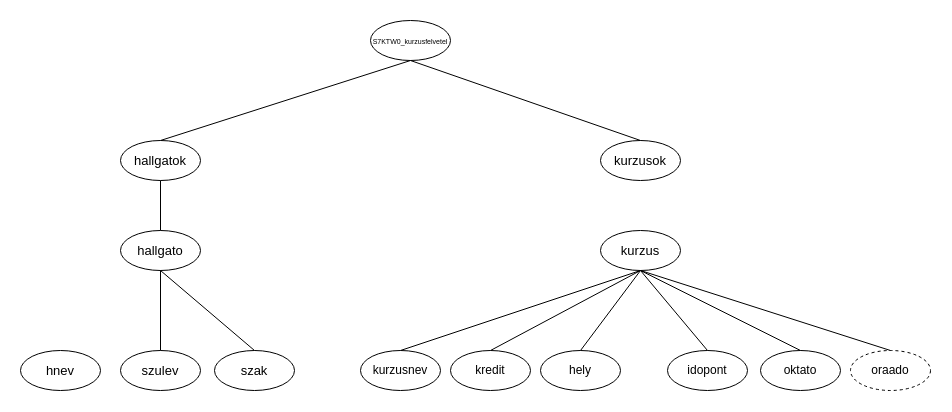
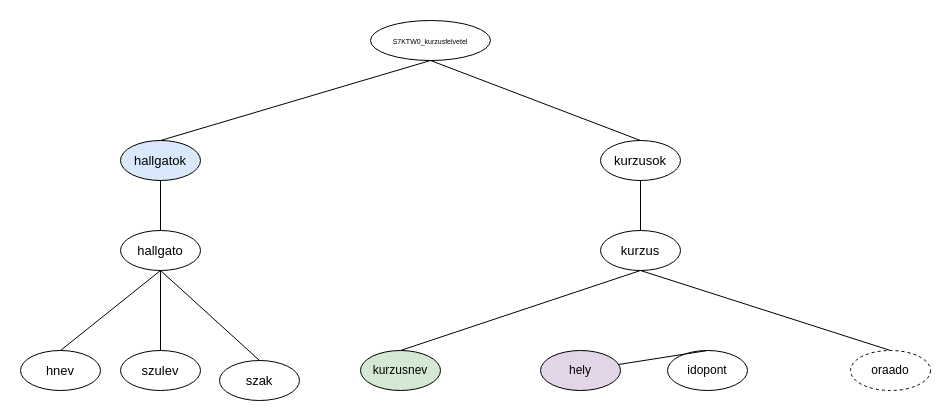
- <mxCell id="2" value="&lt;font style=&quot;font-size: 7px;&quot;&gt;S7KTW0_kurzusfelvetel&lt;/font&gt;" style="ellipse;whiteSpace=wrap;html=1;" vertex="1" parent="1"><mxGeometry x="370" y="20" width="80" height="40" as="geometry" /></mxCell>
+ <mxCell id="2" value="&lt;font style=&quot;font-size: 7px;&quot;&gt;S7KTW0_kurzusfelvetel&lt;/font&gt;" style="ellipse;whiteSpace=wrap;html=1;" vertex="1" parent="1"><mxGeometry x="370" y="20" width="120" height="40" as="geometry" /></mxCell>
- <mxCell id="3" value="&lt;font style=&quot;font-size: 13px;&quot;&gt;hallgatok&lt;/font&gt;" style="ellipse;whiteSpace=wrap;html=1;fontSize=13;" vertex="1" parent="1"><mxGeometry x="120" y="140" width="80" height="40" as="geometry" /></mxCell>
+ <mxCell id="3" value="&lt;font style=&quot;font-size: 13px;&quot;&gt;hallgatok&lt;/font&gt;" style="ellipse;whiteSpace=wrap;html=1;fontSize=13;fillColor=#dae8fc;" vertex="1" parent="1"><mxGeometry x="120" y="140" width="80" height="40" as="geometry" /></mxCell>
+ <mxCell id="22" value="" style="endArrow=none;html=1;rounded=0;exitX=0.5;exitY=0;exitDx=0;exitDy=0;entryX=0.5;entryY=1;entryDx=0;entryDy=0;" edge="1" parent="1" source="9" target="4"><mxGeometry width="50" height="50" relative="1" as="geometry"><mxPoint x="460" y="290" as="sourcePoint" /><mxPoint x="640" y="200" as="targetPoint" /></mxGeometry></mxCell>
- <mxCell id="25" value="" style="endArrow=none;html=1;rounded=0;entryX=0.5;entryY=1;entryDx=0;entryDy=0;exitX=0.5;exitY=0;exitDx=0;exitDy=0;" edge="1" parent="1" source="10" target="9"><mxGeometry width="50" height="50" relative="1" as="geometry"><mxPoint x="460" y="290" as="sourcePoint" /><mxPoint x="510" y="240" as="targetPoint" /></mxGeometry></mxCell>
+ <mxCell id="21" value="" style="endArrow=none;html=1;rounded=0;entryX=0.5;entryY=1;entryDx=0;entryDy=0;exitX=0.5;exitY=0;exitDx=0;exitDy=0;" edge="1" parent="1" source="7" target="5"><mxGeometry width="50" height="50" relative="1" as="geometry"><mxPoint x="460" y="290" as="sourcePoint" /><mxPoint x="510" y="240" as="targetPoint" /></mxGeometry></mxCell>
- <mxCell id="24" value="" style="endArrow=none;html=1;rounded=0;entryX=0.5;entryY=1;entryDx=0;entryDy=0;exitX=0.5;exitY=0;exitDx=0;exitDy=0;" edge="1" parent="1" source="11" target="9"><mxGeometry width="50" height="50" relative="1" as="geometry"><mxPoint x="460" y="290" as="sourcePoint" /><mxPoint x="510" y="240" as="targetPoint" /></mxGeometry></mxCell>
- <mxCell id="26" value="" style="endArrow=none;html=1;rounded=0;entryX=0.5;entryY=1;entryDx=0;entryDy=0;exitX=0.5;exitY=0;exitDx=0;exitDy=0;" edge="1" parent="1" source="13" target="9"><mxGeometry width="50" height="50" relative="1" as="geometry"><mxPoint x="460" y="290" as="sourcePoint" /><mxPoint x="510" y="240" as="targetPoint" /></mxGeometry></mxCell>
+ <mxCell id="26" value="" style="endArrow=none;html=1;rounded=0;exitX=0.5;exitY=0;exitDx=0;exitDy=0;" edge="1" parent="1" source="13" target="10"><mxGeometry width="50" height="50" relative="1" as="geometry"><mxPoint x="460" y="290" as="sourcePoint" /><mxPoint x="510" y="240" as="targetPoint" /></mxGeometry></mxCell>
- <mxCell id="27" value="" style="endArrow=none;html=1;rounded=0;entryX=0.5;entryY=1;entryDx=0;entryDy=0;exitX=0.5;exitY=0;exitDx=0;exitDy=0;" edge="1" parent="1" source="14" target="9"><mxGeometry width="50" height="50" relative="1" as="geometry"><mxPoint x="460" y="290" as="sourcePoint" /><mxPoint x="510" y="240" as="targetPoint" /></mxGeometry></mxCell>
- <mxCell id="8" value="&lt;font style=&quot;font-size: 13px;&quot;&gt;szak&lt;/font&gt;" style="ellipse;whiteSpace=wrap;html=1;fontSize=13;" vertex="1" parent="1"><mxGeometry x="214" y="350" width="80" height="40" as="geometry" /></mxCell>
+ <mxCell id="8" value="&lt;font style=&quot;font-size: 13px;&quot;&gt;szak&lt;/font&gt;" style="ellipse;whiteSpace=wrap;html=1;fontSize=13;" vertex="1" parent="1"><mxGeometry x="219" y="360" width="80" height="40" as="geometry" /></mxCell>
- <mxCell id="12" value="kurzusnev" style="ellipse;whiteSpace=wrap;html=1;" vertex="1" parent="1"><mxGeometry x="360" y="350" width="80" height="40" as="geometry" /></mxCell>
+ <mxCell id="12" value="kurzusnev" style="ellipse;whiteSpace=wrap;html=1;fillColor=#d5e8d4;" vertex="1" parent="1"><mxGeometry x="360" y="350" width="80" height="40" as="geometry" /></mxCell>
- <mxCell id="11" value="kredit" style="ellipse;whiteSpace=wrap;html=1;" vertex="1" parent="1"><mxGeometry x="450" y="350" width="80" height="40" as="geometry" /></mxCell>
- <mxCell id="10" value="hely" style="ellipse;whiteSpace=wrap;html=1;" vertex="1" parent="1"><mxGeometry x="540" y="350" width="80" height="40" as="geometry" /></mxCell>
+ <mxCell id="10" value="hely" style="ellipse;whiteSpace=wrap;html=1;fillColor=#e1d5e7;" vertex="1" parent="1"><mxGeometry x="540" y="350" width="80" height="40" as="geometry" /></mxCell>
- <mxCell id="14" value="oktato" style="ellipse;whiteSpace=wrap;html=1;" vertex="1" parent="1"><mxGeometry x="760" y="350" width="80" height="40" as="geometry" /></mxCell>
